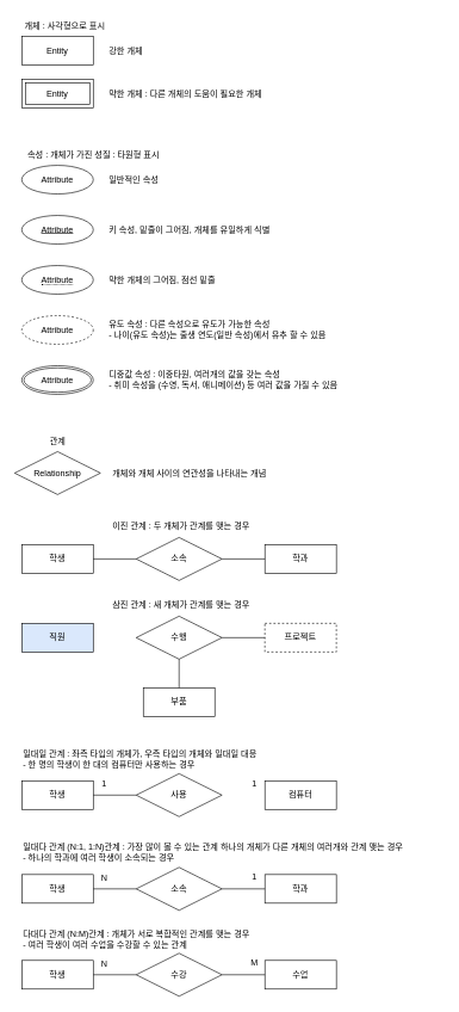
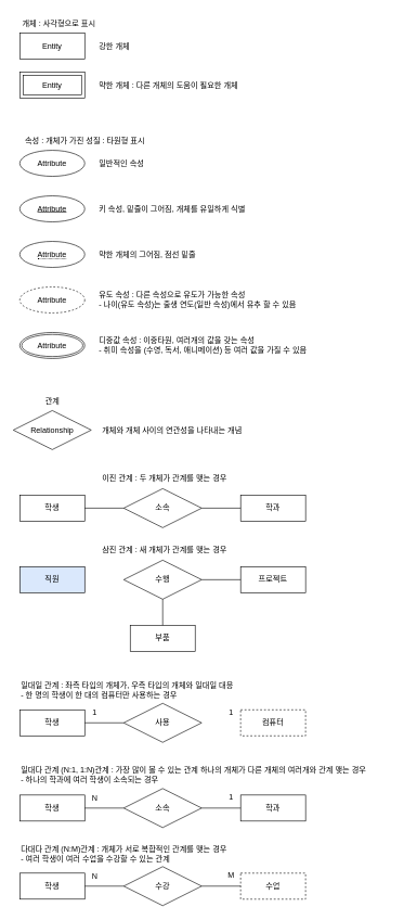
- <mxCell id="26" value="프로젝트" style="whiteSpace=wrap;html=1;align=center;dashed=1;" vertex="1" parent="1"><mxGeometry x="370" y="870" width="100" height="40" as="geometry" /></mxCell>
+ <mxCell id="26" value="프로젝트" style="whiteSpace=wrap;html=1;align=center;" vertex="1" parent="1"><mxGeometry x="370" y="870" width="100" height="40" as="geometry" /></mxCell>
- <mxCell id="31" value="컴퓨터" style="whiteSpace=wrap;html=1;align=center;" vertex="1" parent="1"><mxGeometry x="370" y="1090" width="100" height="40" as="geometry" /></mxCell>
+ <mxCell id="31" value="컴퓨터" style="whiteSpace=wrap;html=1;align=center;dashed=1;" vertex="1" parent="1"><mxGeometry x="370" y="1090" width="100" height="40" as="geometry" /></mxCell>
- <mxCell id="48" value="수업" style="whiteSpace=wrap;html=1;align=center;" vertex="1" parent="1"><mxGeometry x="370" y="1341" width="100" height="40" as="geometry" /></mxCell>
+ <mxCell id="48" value="수업" style="whiteSpace=wrap;html=1;align=center;dashed=1;" vertex="1" parent="1"><mxGeometry x="370" y="1341" width="100" height="40" as="geometry" /></mxCell>
